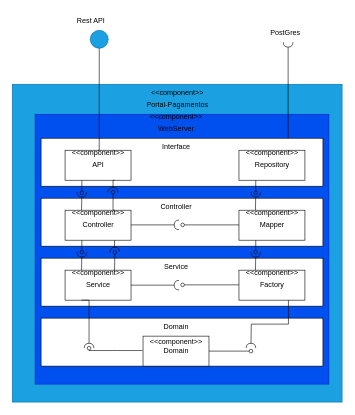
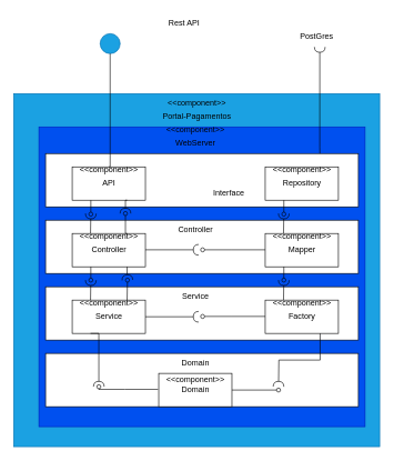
- <mxCell id="6" value="Rest API" style="text;html=1;align=center;verticalAlign=middle;resizable=0;points=[];autosize=1;strokeColor=none;fillColor=none;" parent="1" vertex="1"><mxGeometry x="116" y="20" width="70" height="30" as="geometry" /></mxCell>
+ <mxCell id="6" value="Rest API" style="text;html=1;align=center;verticalAlign=middle;resizable=0;points=[];autosize=1;strokeColor=none;fillColor=none;" parent="1" vertex="1"><mxGeometry x="241" y="20" width="70" height="30" as="geometry" /></mxCell>
- <mxCell id="13" value="Interface" style="text;html=1;align=center;verticalAlign=middle;resizable=0;points=[];autosize=1;strokeColor=none;fillColor=none;" parent="1" vertex="1"><mxGeometry x="258" y="230" width="70" height="30" as="geometry" /></mxCell>
+ <mxCell id="13" value="Interface" style="text;html=1;align=center;verticalAlign=middle;resizable=0;points=[];autosize=1;strokeColor=none;fillColor=none;" parent="1" vertex="1"><mxGeometry x="308" y="275" width="70" height="30" as="geometry" /></mxCell>
